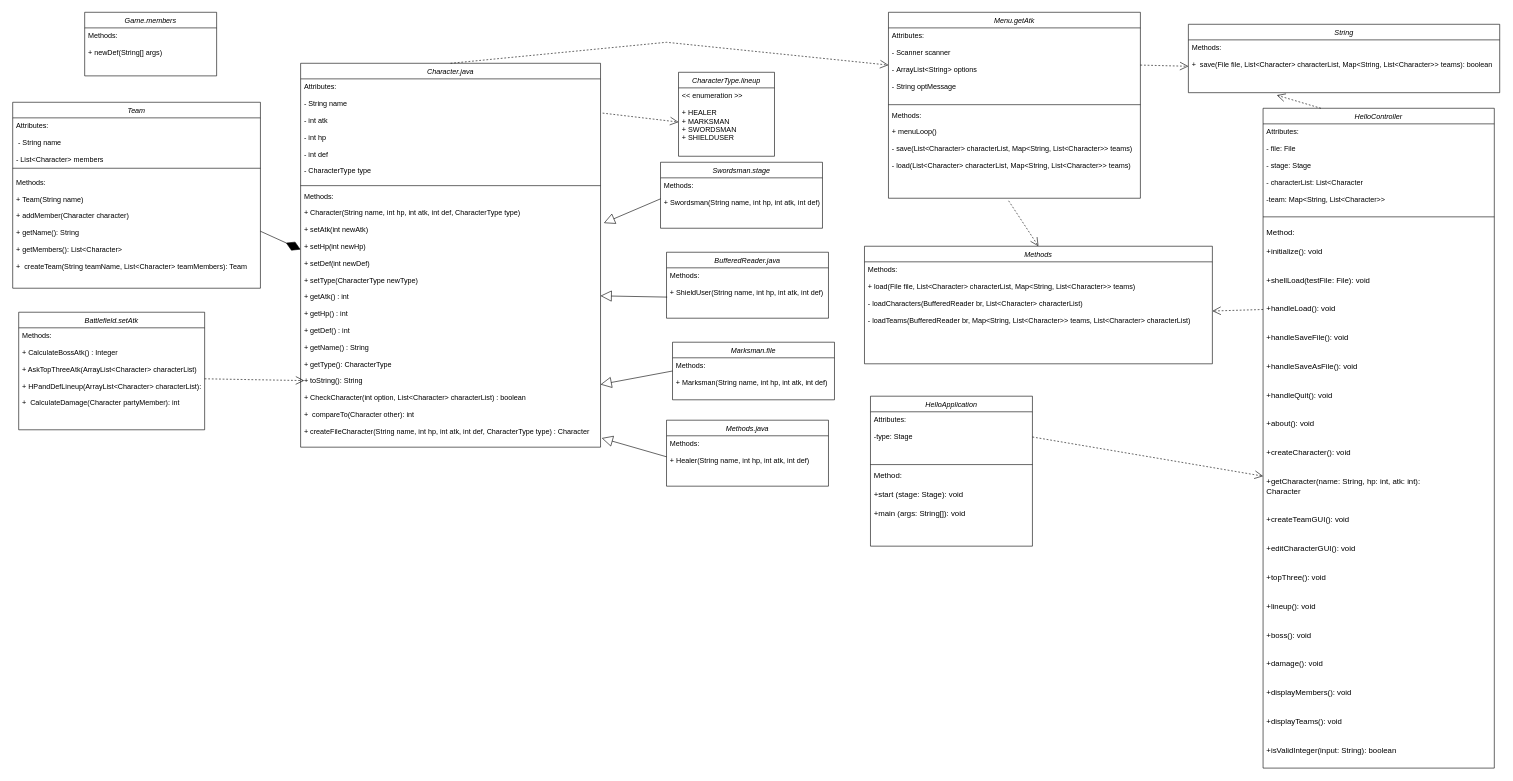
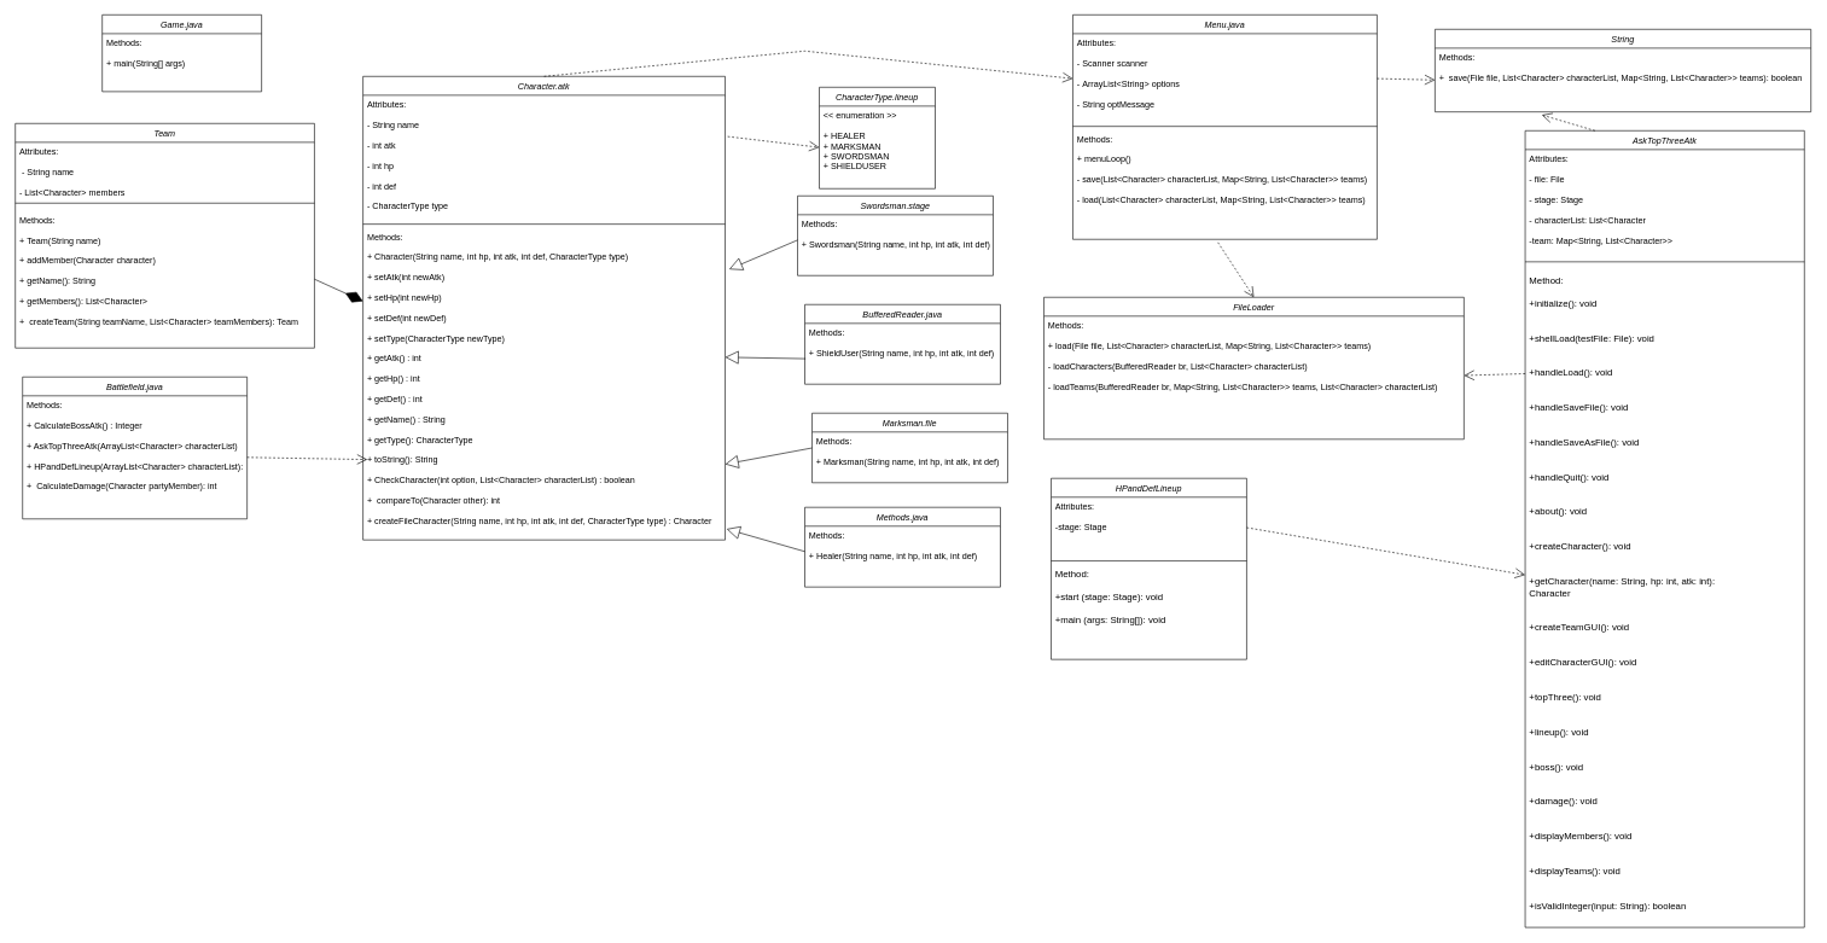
- <mxCell id="2" value="Game.members" style="swimlane;fontStyle=2;align=center;verticalAlign=top;childLayout=stackLayout;horizontal=1;startSize=26;horizontalStack=0;resizeParent=1;resizeLast=0;collapsible=1;marginBottom=0;rounded=0;shadow=0;strokeWidth=1;" parent="1" vertex="1"><mxGeometry x="140" y="20" width="220" height="106" as="geometry"><mxRectangle x="230" y="140" width="160" height="26" as="alternateBounds" /></mxGeometry></mxCell>
+ <mxCell id="2" value="Game.java" style="swimlane;fontStyle=2;align=center;verticalAlign=top;childLayout=stackLayout;horizontal=1;startSize=26;horizontalStack=0;resizeParent=1;resizeLast=0;collapsible=1;marginBottom=0;rounded=0;shadow=0;strokeWidth=1;" parent="1" vertex="1"><mxGeometry x="140" y="20" width="220" height="106" as="geometry"><mxRectangle x="230" y="140" width="160" height="26" as="alternateBounds" /></mxGeometry></mxCell>
- <mxCell id="22" value="Menu.getAtk&#10;" style="swimlane;fontStyle=2;align=center;verticalAlign=top;childLayout=stackLayout;horizontal=1;startSize=26;horizontalStack=0;resizeParent=1;resizeLast=0;collapsible=1;marginBottom=0;rounded=0;shadow=0;strokeWidth=1;" parent="1" vertex="1"><mxGeometry x="1480" y="20" width="420" height="310" as="geometry"><mxRectangle x="230" y="140" width="160" height="26" as="alternateBounds" /></mxGeometry></mxCell>
+ <mxCell id="22" value="Menu.java&#10;" style="swimlane;fontStyle=2;align=center;verticalAlign=top;childLayout=stackLayout;horizontal=1;startSize=26;horizontalStack=0;resizeParent=1;resizeLast=0;collapsible=1;marginBottom=0;rounded=0;shadow=0;strokeWidth=1;" parent="1" vertex="1"><mxGeometry x="1480" y="20" width="420" height="310" as="geometry"><mxRectangle x="230" y="140" width="160" height="26" as="alternateBounds" /></mxGeometry></mxCell>
- <mxCell id="3" value="Methods:&#10;&#10;+ newDef(String[] args)&#10;&#10;&#10;&#10;" style="text;align=left;verticalAlign=top;spacingLeft=4;spacingRight=4;overflow=hidden;rotatable=0;points=[[0,0.5],[1,0.5]];portConstraint=eastwest;" parent="2" vertex="1"><mxGeometry y="26" width="220" height="80" as="geometry" /></mxCell>
+ <mxCell id="3" value="Methods:&#10;&#10;+ main(String[] args)&#10;&#10;&#10;&#10;" style="text;align=left;verticalAlign=top;spacingLeft=4;spacingRight=4;overflow=hidden;rotatable=0;points=[[0,0.5],[1,0.5]];portConstraint=eastwest;" parent="2" vertex="1"><mxGeometry y="26" width="220" height="80" as="geometry" /></mxCell>
- <mxCell id="6" value="Character.java&#10;" style="swimlane;fontStyle=2;align=center;verticalAlign=top;childLayout=stackLayout;horizontal=1;startSize=26;horizontalStack=0;resizeParent=1;resizeLast=0;collapsible=1;marginBottom=0;rounded=0;shadow=0;strokeWidth=1;" parent="1" vertex="1"><mxGeometry x="500" y="105" width="500" height="640" as="geometry"><mxRectangle x="230" y="140" width="160" height="26" as="alternateBounds" /></mxGeometry></mxCell>
+ <mxCell id="6" value="Character.atk&#10;" style="swimlane;fontStyle=2;align=center;verticalAlign=top;childLayout=stackLayout;horizontal=1;startSize=26;horizontalStack=0;resizeParent=1;resizeLast=0;collapsible=1;marginBottom=0;rounded=0;shadow=0;strokeWidth=1;" parent="1" vertex="1"><mxGeometry x="500" y="105" width="500" height="640" as="geometry"><mxRectangle x="230" y="140" width="160" height="26" as="alternateBounds" /></mxGeometry></mxCell>
- <mxCell id="41" value="HelloController" style="swimlane;fontStyle=2;align=center;verticalAlign=top;childLayout=stackLayout;horizontal=1;startSize=26;horizontalStack=0;resizeParent=1;resizeLast=0;collapsible=1;marginBottom=0;rounded=0;shadow=0;strokeWidth=1;" parent="1" vertex="1"><mxGeometry x="2104.5" y="180" width="385.5" height="1100" as="geometry"><mxRectangle x="230" y="140" width="160" height="26" as="alternateBounds" /></mxGeometry></mxCell>
+ <mxCell id="41" value="AskTopThreeAtk" style="swimlane;fontStyle=2;align=center;verticalAlign=top;childLayout=stackLayout;horizontal=1;startSize=26;horizontalStack=0;resizeParent=1;resizeLast=0;collapsible=1;marginBottom=0;rounded=0;shadow=0;strokeWidth=1;" parent="1" vertex="1"><mxGeometry x="2104.5" y="180" width="385.5" height="1100" as="geometry"><mxRectangle x="230" y="140" width="160" height="26" as="alternateBounds" /></mxGeometry></mxCell>
- <mxCell id="12" value="Methods" style="swimlane;fontStyle=2;align=center;verticalAlign=top;childLayout=stackLayout;horizontal=1;startSize=26;horizontalStack=0;resizeParent=1;resizeLast=0;collapsible=1;marginBottom=0;rounded=0;shadow=0;strokeWidth=1;" parent="1" vertex="1"><mxGeometry x="1440" y="410" width="580" height="196" as="geometry"><mxRectangle x="230" y="140" width="160" height="26" as="alternateBounds" /></mxGeometry></mxCell>
+ <mxCell id="12" value="FileLoader" style="swimlane;fontStyle=2;align=center;verticalAlign=top;childLayout=stackLayout;horizontal=1;startSize=26;horizontalStack=0;resizeParent=1;resizeLast=0;collapsible=1;marginBottom=0;rounded=0;shadow=0;strokeWidth=1;" parent="1" vertex="1"><mxGeometry x="1440" y="410" width="580" height="196" as="geometry"><mxRectangle x="230" y="140" width="160" height="26" as="alternateBounds" /></mxGeometry></mxCell>
- <mxCell id="10" value="Battlefield.setAtk" style="swimlane;fontStyle=2;align=center;verticalAlign=top;childLayout=stackLayout;horizontal=1;startSize=26;horizontalStack=0;resizeParent=1;resizeLast=0;collapsible=1;marginBottom=0;rounded=0;shadow=0;strokeWidth=1;" parent="1" vertex="1"><mxGeometry x="30" y="520" width="310" height="196" as="geometry"><mxRectangle x="230" y="140" width="160" height="26" as="alternateBounds" /></mxGeometry></mxCell>
+ <mxCell id="10" value="Battlefield.java" style="swimlane;fontStyle=2;align=center;verticalAlign=top;childLayout=stackLayout;horizontal=1;startSize=26;horizontalStack=0;resizeParent=1;resizeLast=0;collapsible=1;marginBottom=0;rounded=0;shadow=0;strokeWidth=1;" parent="1" vertex="1"><mxGeometry x="30" y="520" width="310" height="196" as="geometry"><mxRectangle x="230" y="140" width="160" height="26" as="alternateBounds" /></mxGeometry></mxCell>
- <mxCell id="37" value="HelloApplication" style="swimlane;fontStyle=2;align=center;verticalAlign=top;childLayout=stackLayout;horizontal=1;startSize=26;horizontalStack=0;resizeParent=1;resizeLast=0;collapsible=1;marginBottom=0;rounded=0;shadow=0;strokeWidth=1;" parent="1" vertex="1"><mxGeometry x="1450" y="660" width="270" height="250" as="geometry"><mxRectangle x="230" y="140" width="160" height="26" as="alternateBounds" /></mxGeometry></mxCell>
+ <mxCell id="37" value="HPandDefLineup" style="swimlane;fontStyle=2;align=center;verticalAlign=top;childLayout=stackLayout;horizontal=1;startSize=26;horizontalStack=0;resizeParent=1;resizeLast=0;collapsible=1;marginBottom=0;rounded=0;shadow=0;strokeWidth=1;" parent="1" vertex="1"><mxGeometry x="1450" y="660" width="270" height="250" as="geometry"><mxRectangle x="230" y="140" width="160" height="26" as="alternateBounds" /></mxGeometry></mxCell>
- <mxCell id="38" value="Attributes:&#10;&#10;-type: Stage" style="text;align=left;verticalAlign=top;spacingLeft=4;spacingRight=4;overflow=hidden;rotatable=0;points=[[0,0.5],[1,0.5]];portConstraint=eastwest;rounded=0;shadow=0;html=0;" parent="37" vertex="1"><mxGeometry y="26" width="270" height="84" as="geometry" /></mxCell>
+ <mxCell id="38" value="Attributes:&#10;&#10;-stage: Stage" style="text;align=left;verticalAlign=top;spacingLeft=4;spacingRight=4;overflow=hidden;rotatable=0;points=[[0,0.5],[1,0.5]];portConstraint=eastwest;rounded=0;shadow=0;html=0;" parent="37" vertex="1"><mxGeometry y="26" width="270" height="84" as="geometry" /></mxCell>
